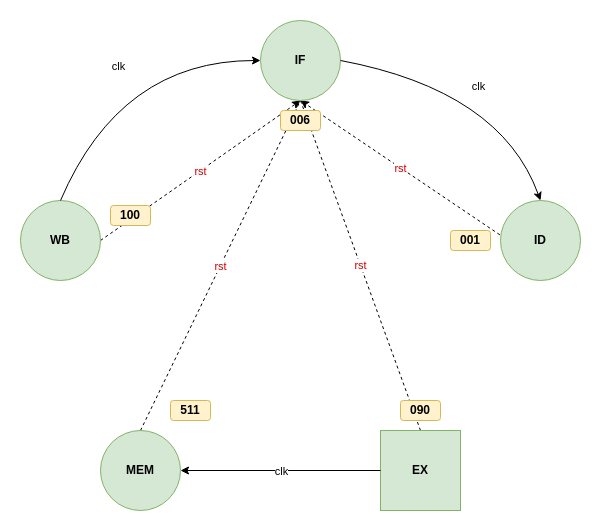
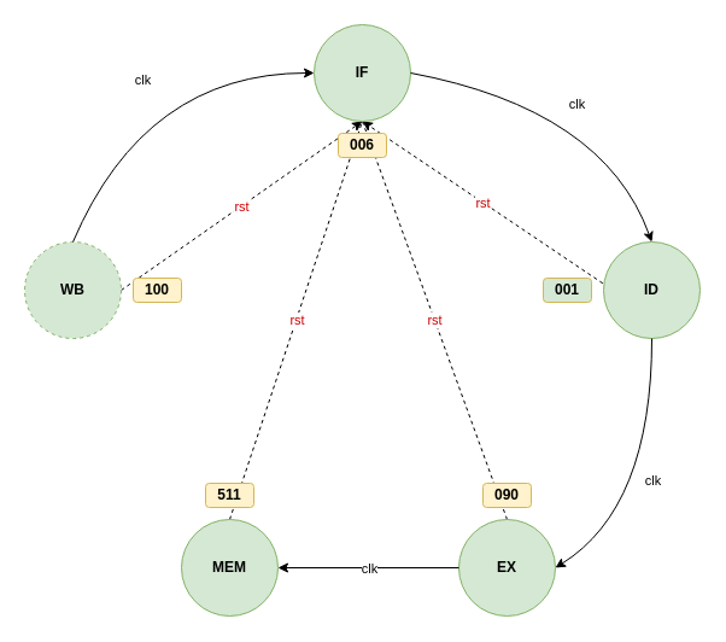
- <mxCell id="27" value="100" style="rounded=1;whiteSpace=wrap;html=1;fillColor=#fff2cc;strokeColor=#d6b656;fontStyle=1" vertex="1" parent="1"><mxGeometry x="110" y="205" width="40" height="20" as="geometry" /></mxCell>
+ <mxCell id="27" value="100" style="rounded=1;whiteSpace=wrap;html=1;fillColor=#fff2cc;strokeColor=#d6b656;fontStyle=1" vertex="1" parent="1"><mxGeometry x="110" y="230" width="40" height="20" as="geometry" /></mxCell>
- <mxCell id="14" value="&lt;b&gt;WB&lt;/b&gt;" style="ellipse;whiteSpace=wrap;html=1;aspect=fixed;fillColor=#d5e8d4;strokeColor=#82b366;" vertex="1" parent="1"><mxGeometry x="20" y="200" width="80" height="80" as="geometry" /></mxCell>
+ <mxCell id="14" value="&lt;b&gt;WB&lt;/b&gt;" style="ellipse;whiteSpace=wrap;html=1;aspect=fixed;fillColor=#d5e8d4;strokeColor=#82b366;dashed=1;" vertex="1" parent="1"><mxGeometry x="20" y="200" width="80" height="80" as="geometry" /></mxCell>
- <mxCell id="24" value="001" style="rounded=1;whiteSpace=wrap;html=1;fillColor=#fff2cc;strokeColor=#d6b656;fontStyle=1" vertex="1" parent="1"><mxGeometry x="450" y="230" width="40" height="20" as="geometry" /></mxCell>
+ <mxCell id="24" value="001" style="rounded=1;whiteSpace=wrap;html=1;fillColor=#d5e8d4;strokeColor=#d6b656;fontStyle=1;" vertex="1" parent="1"><mxGeometry x="450" y="230" width="40" height="20" as="geometry" /></mxCell>
+ <mxCell id="19" value="" style="endArrow=classic;html=1;rounded=0;exitX=0.5;exitY=1;exitDx=0;exitDy=0;entryX=1;entryY=0.5;entryDx=0;entryDy=0;curved=1;" edge="1" parent="1" source="11" target="12"><mxGeometry relative="1" as="geometry"><mxPoint x="220" y="270" as="sourcePoint" /><mxPoint x="320" y="270" as="targetPoint" /><Array as="points"><mxPoint x="540" y="420" /></Array></mxGeometry></mxCell>
+ <mxCell id="20" value="clk" style="edgeLabel;resizable=0;html=1;;align=center;verticalAlign=middle;" connectable="0" vertex="1" parent="19"><mxGeometry relative="1" as="geometry" /></mxCell>
- <mxCell id="13" value="&lt;b&gt;MEM&lt;/b&gt;" style="ellipse;whiteSpace=wrap;html=1;aspect=fixed;fillColor=#d5e8d4;strokeColor=#82b366;" vertex="1" parent="1"><mxGeometry x="100" y="430" width="80" height="80" as="geometry" /></mxCell>
+ <mxCell id="13" value="&lt;b&gt;MEM&lt;/b&gt;" style="ellipse;whiteSpace=wrap;html=1;aspect=fixed;fillColor=#d5e8d4;strokeColor=#82b366;" vertex="1" parent="1"><mxGeometry x="150" y="430" width="80" height="80" as="geometry" /></mxCell>
- <mxCell id="12" value="&lt;b&gt;EX&lt;/b&gt;" style="whiteSpace=wrap;html=1;aspect=fixed;fillColor=#d5e8d4;strokeColor=#82b366;rounded=0;" vertex="1" parent="1"><mxGeometry x="380" y="430" width="80" height="80" as="geometry" /></mxCell>
+ <mxCell id="12" value="&lt;b&gt;EX&lt;/b&gt;" style="ellipse;whiteSpace=wrap;html=1;aspect=fixed;fillColor=#d5e8d4;strokeColor=#82b366;" vertex="1" parent="1"><mxGeometry x="380" y="430" width="80" height="80" as="geometry" /></mxCell>
